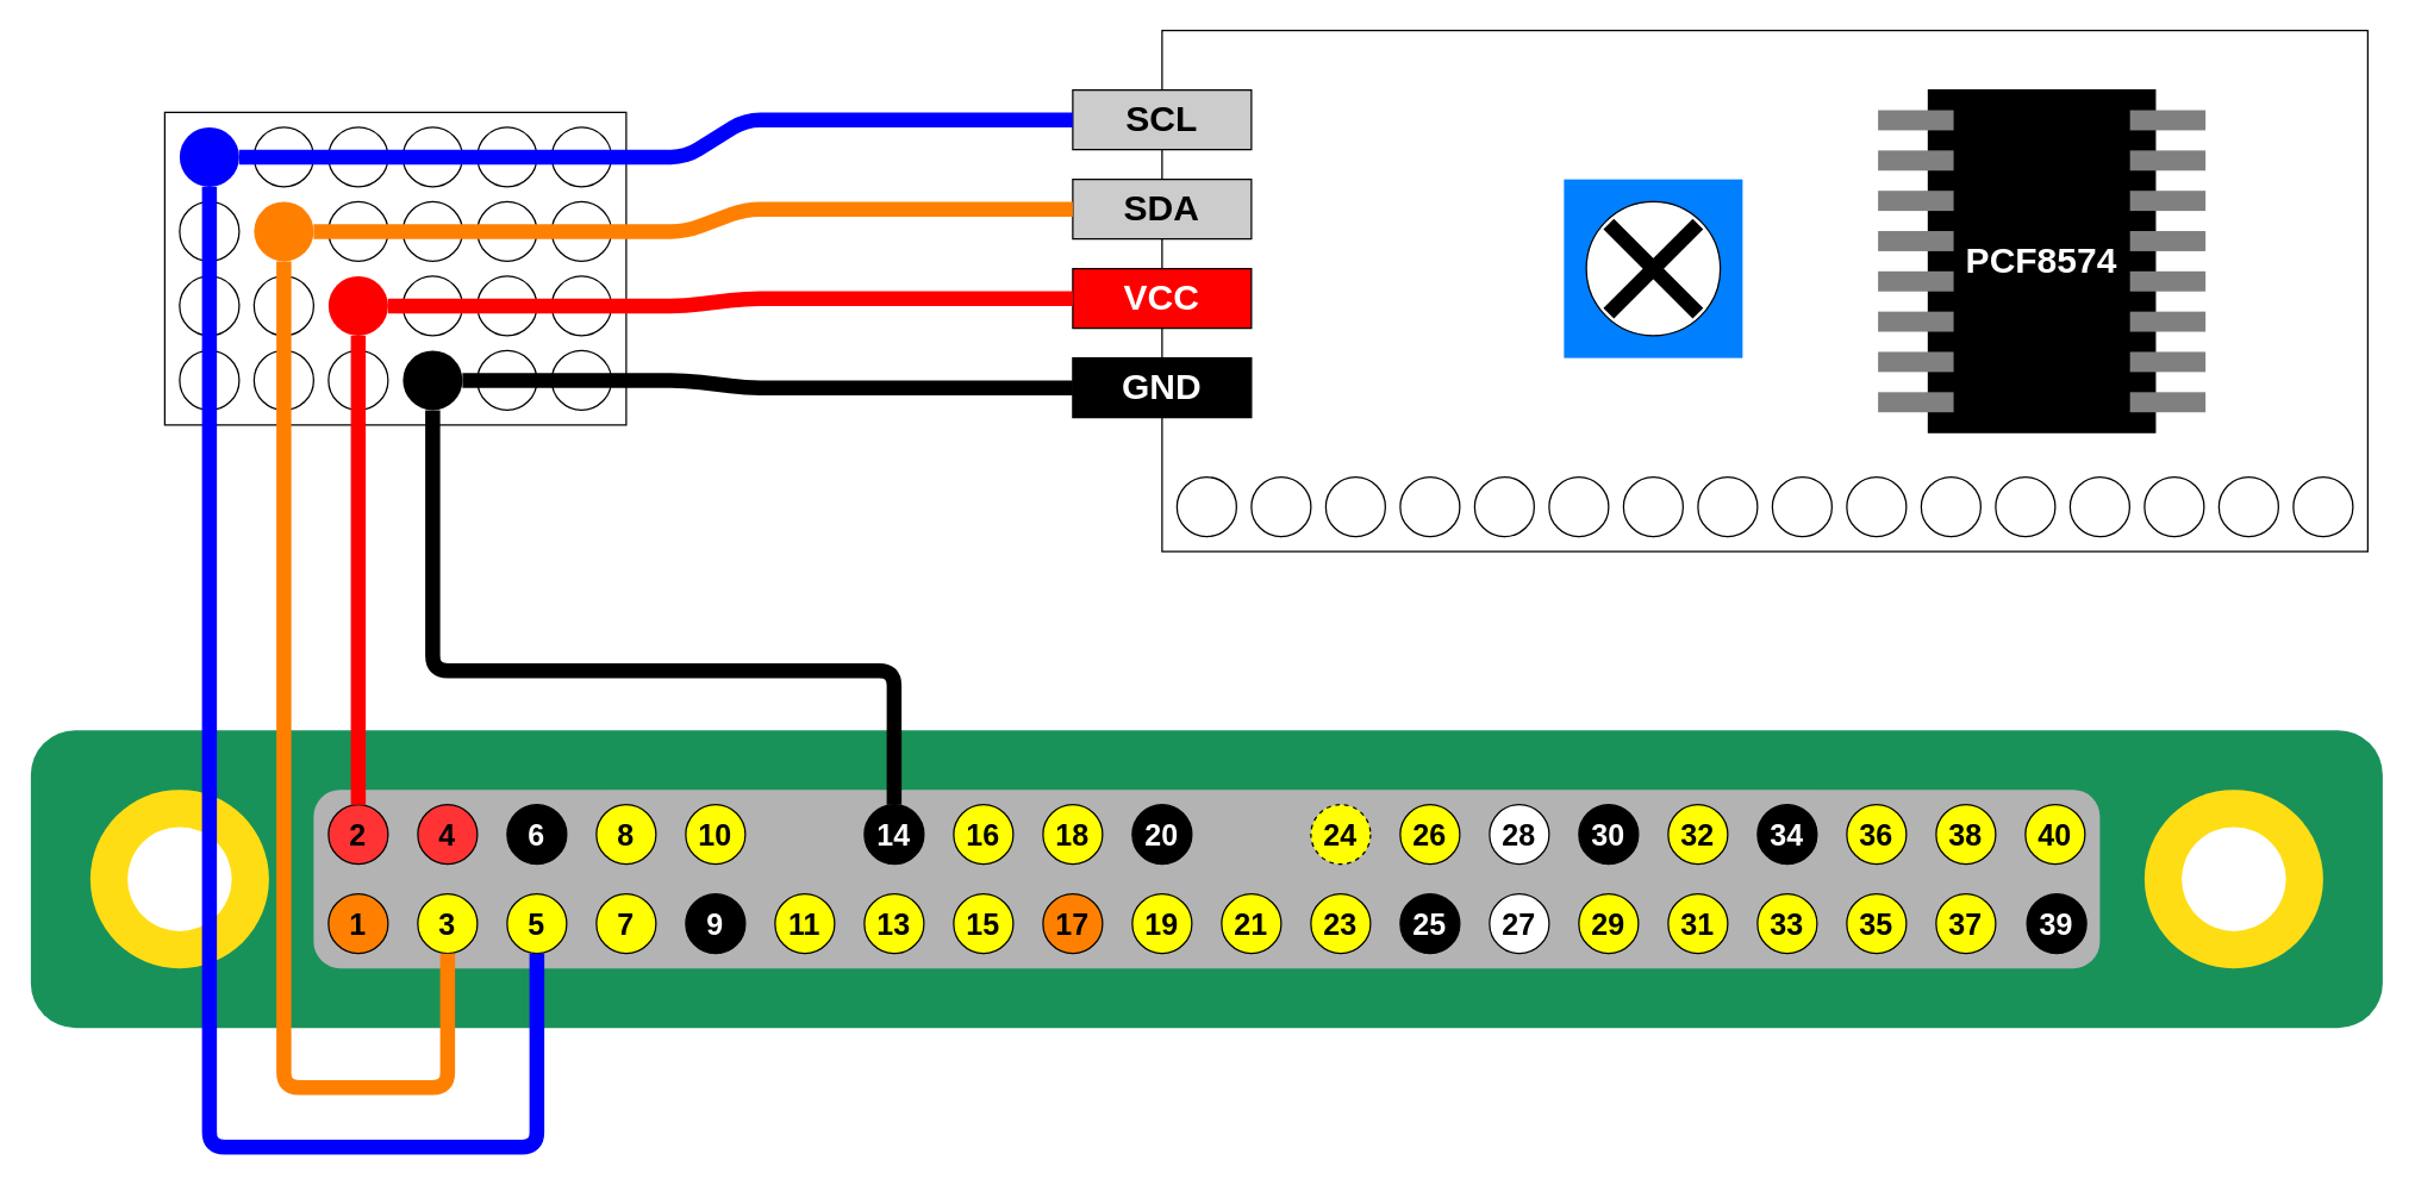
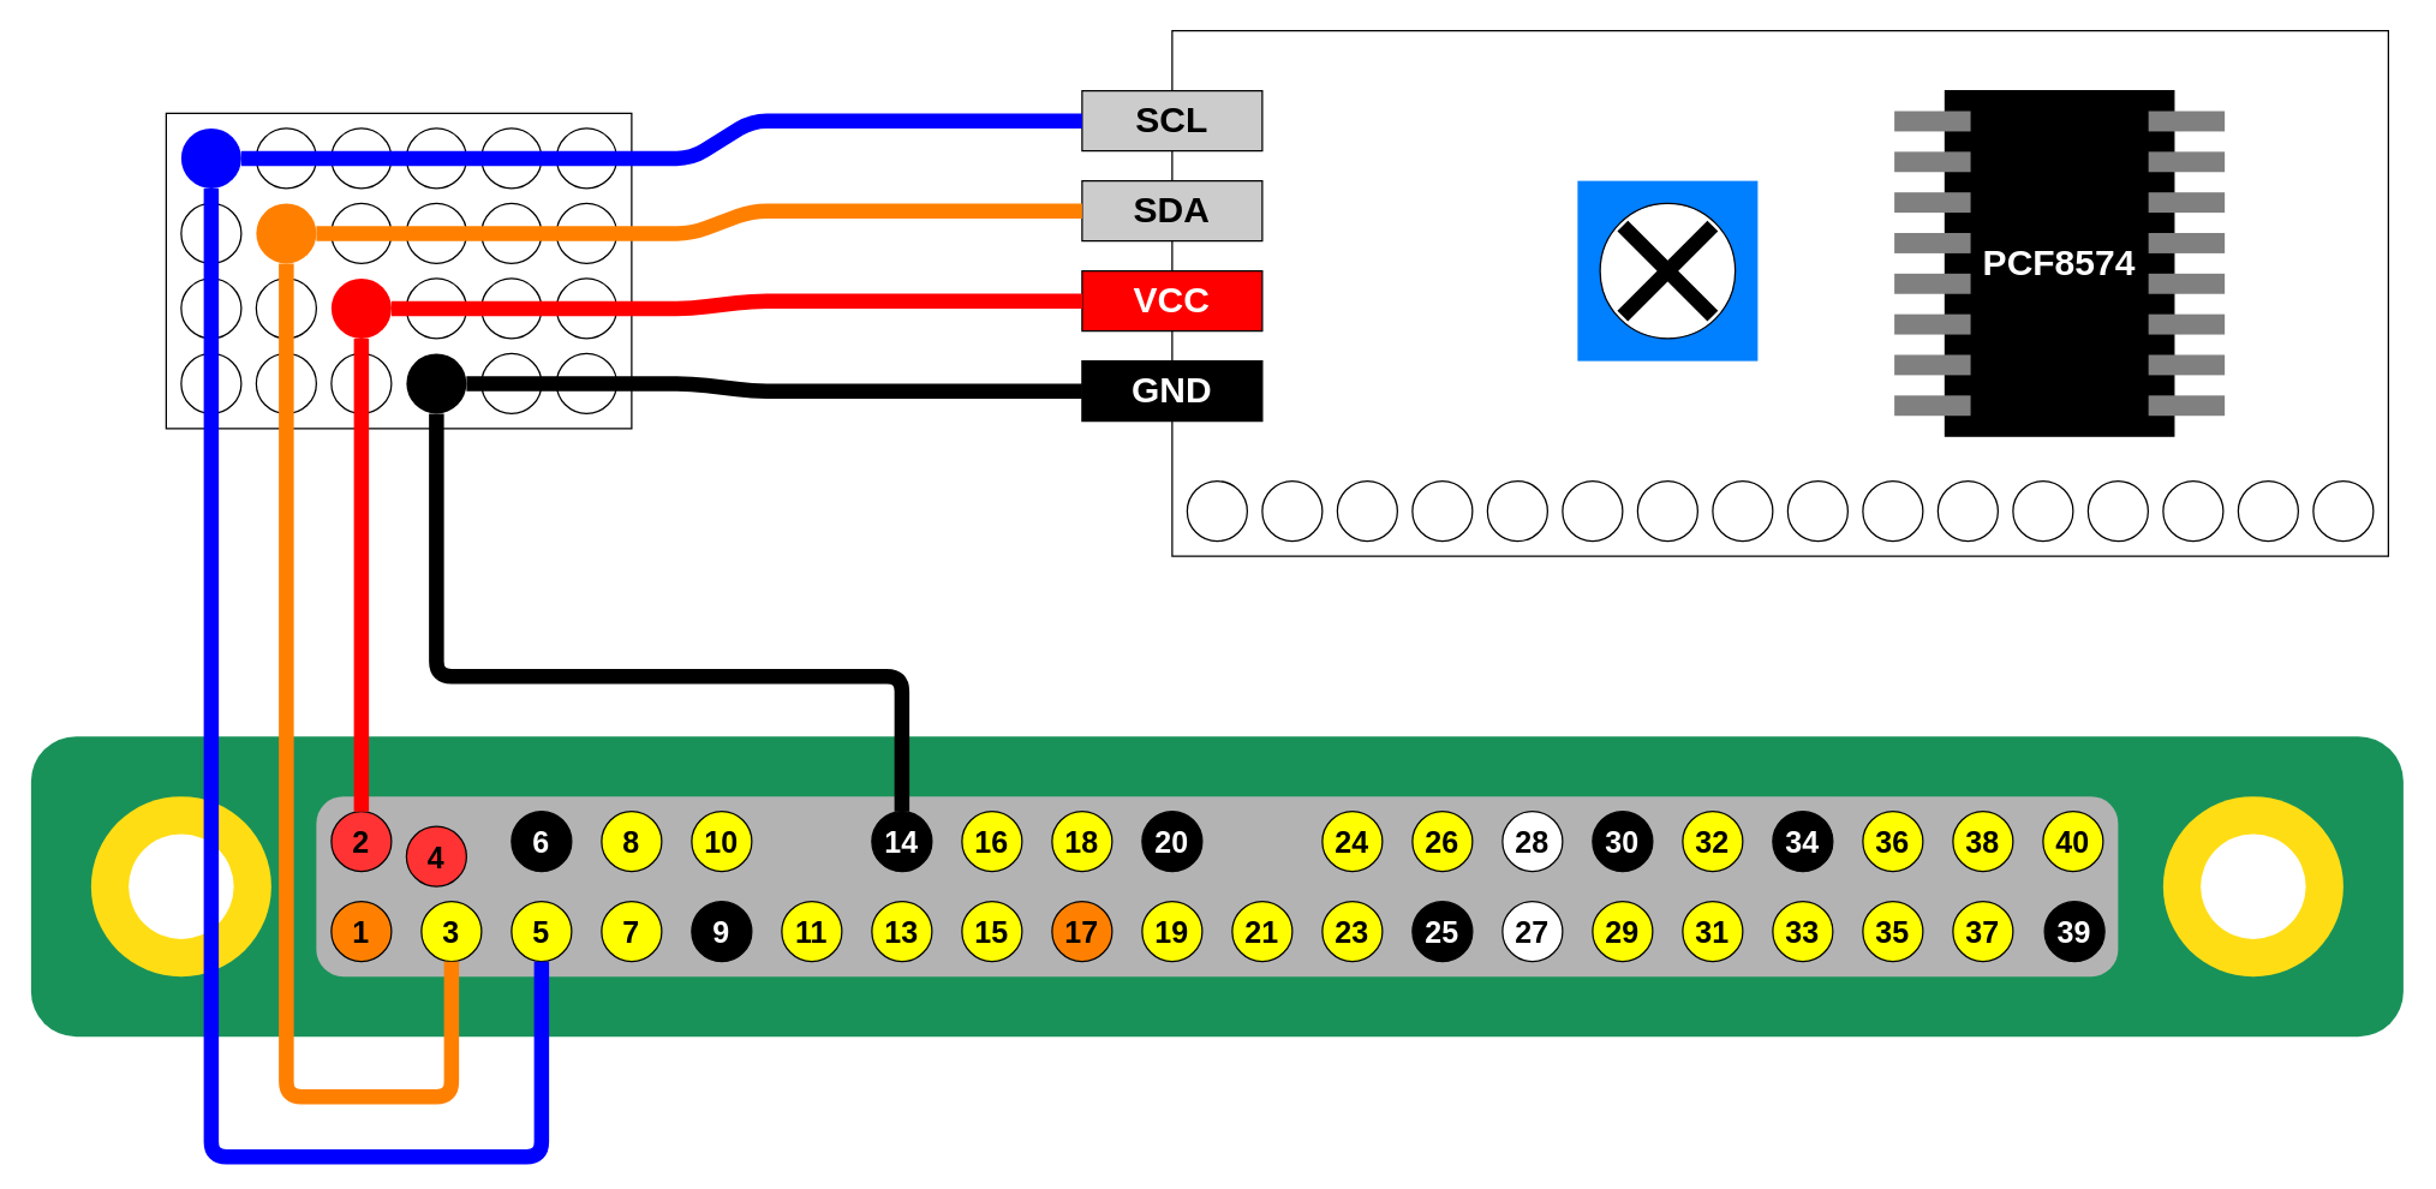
- <mxCell id="57" value="4" style="ellipse;whiteSpace=wrap;html=1;aspect=fixed;fontStyle=1;fontSize=20;fillColor=#FF3333;" parent="1" vertex="1"><mxGeometry x="280" y="540" width="40" height="40" as="geometry" /></mxCell>
+ <mxCell id="57" value="4" style="ellipse;whiteSpace=wrap;html=1;aspect=fixed;fontStyle=1;fontSize=20;fillColor=#FF3333;" parent="1" vertex="1"><mxGeometry x="270" y="550" width="40" height="40" as="geometry" /></mxCell>
- <mxCell id="65" value="24" style="ellipse;whiteSpace=wrap;html=1;aspect=fixed;fontStyle=1;fontSize=20;fillColor=#FFFF00;dashed=1;" parent="1" vertex="1"><mxGeometry x="880" y="540" width="40" height="40" as="geometry" /></mxCell>
+ <mxCell id="65" value="24" style="ellipse;whiteSpace=wrap;html=1;aspect=fixed;fontStyle=1;fontSize=20;fillColor=#FFFF00;" parent="1" vertex="1"><mxGeometry x="880" y="540" width="40" height="40" as="geometry" /></mxCell>
